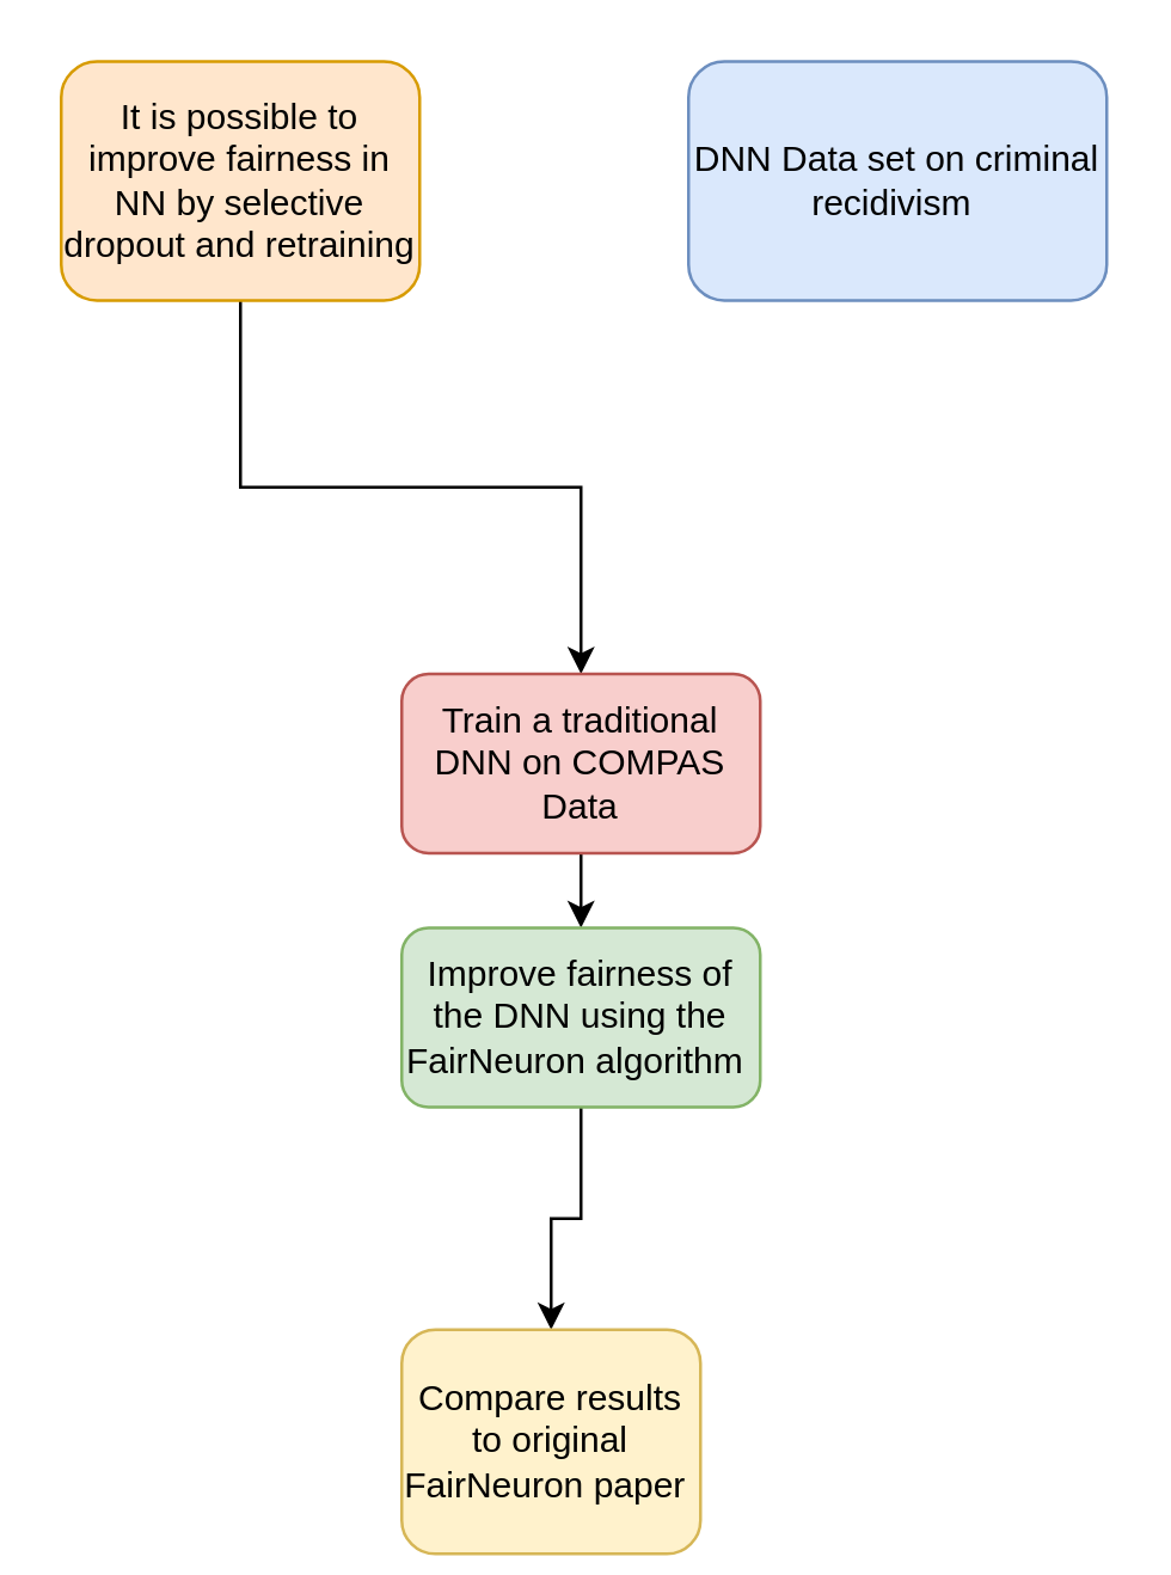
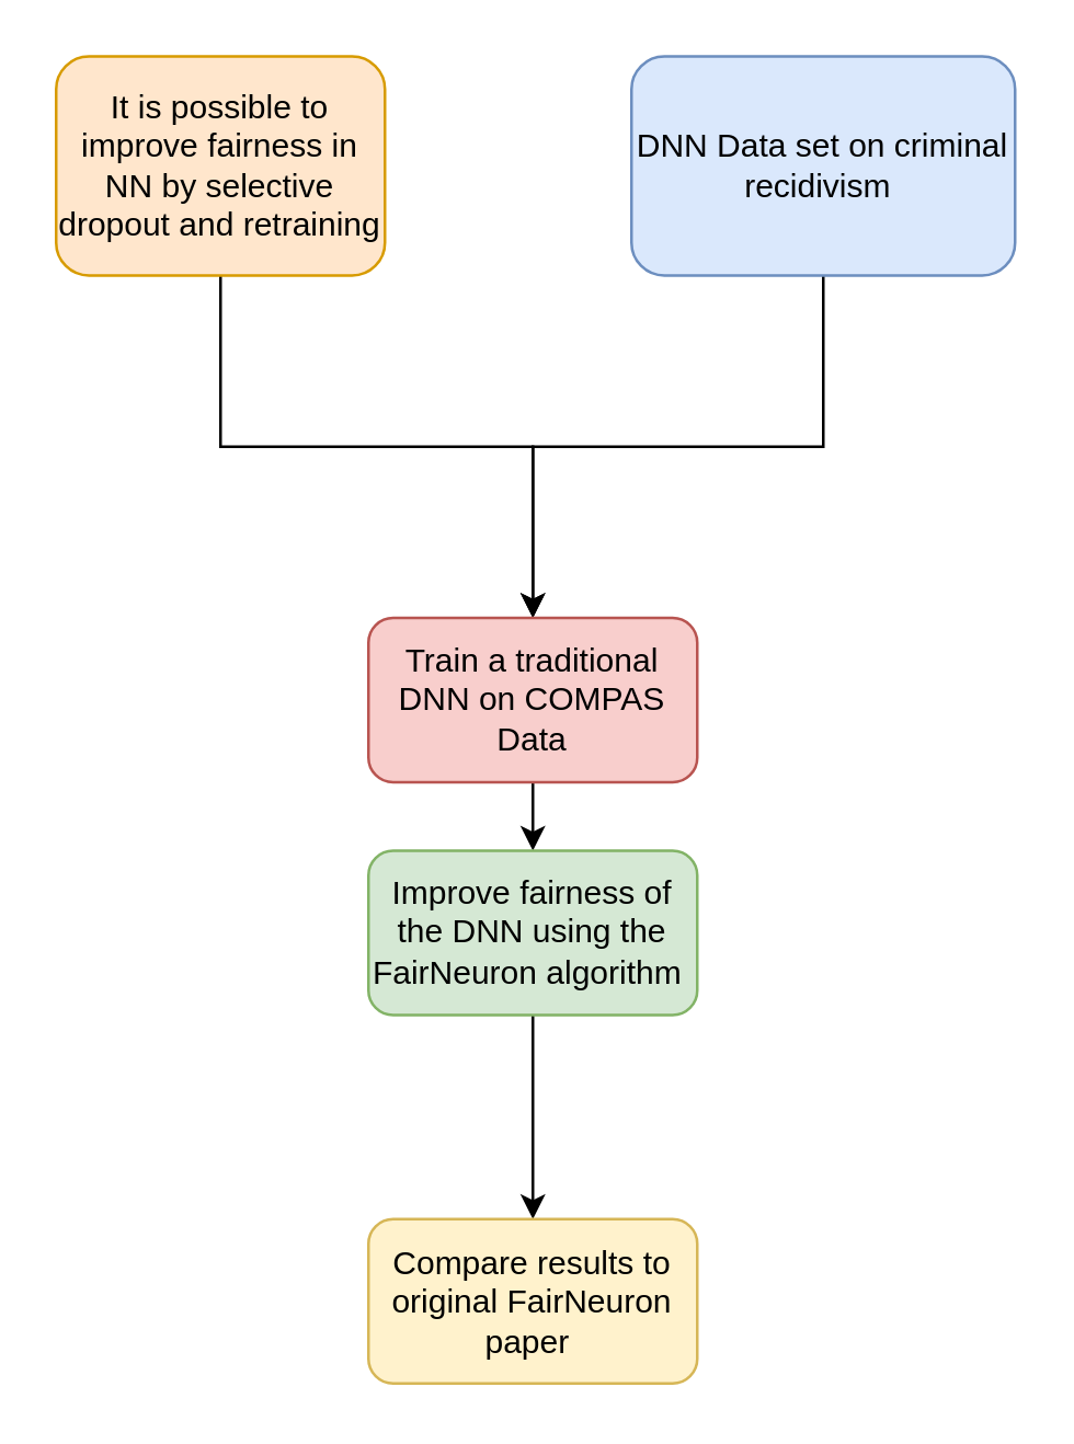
+ <mxCell id="4" style="edgeStyle=orthogonalEdgeStyle;rounded=0;orthogonalLoop=1;jettySize=auto;html=1;entryX=0.5;entryY=0;entryDx=0;entryDy=0;" edge="1" parent="1" source="5" target="7"><mxGeometry relative="1" as="geometry" /></mxCell>
- <mxCell id="10" value="Compare results to original FairNeuron paper&amp;nbsp;" style="rounded=1;whiteSpace=wrap;html=1;fillColor=#fff2cc;strokeColor=#d6b656;" vertex="1" parent="1"><mxGeometry x="134" y="444.5" width="100" height="75" as="geometry" /></mxCell>
+ <mxCell id="10" value="Compare results to original FairNeuron paper&amp;nbsp;" style="rounded=1;whiteSpace=wrap;html=1;fillColor=#fff2cc;strokeColor=#d6b656;" vertex="1" parent="1"><mxGeometry x="134" y="444.5" width="120" height="60" as="geometry" /></mxCell>
